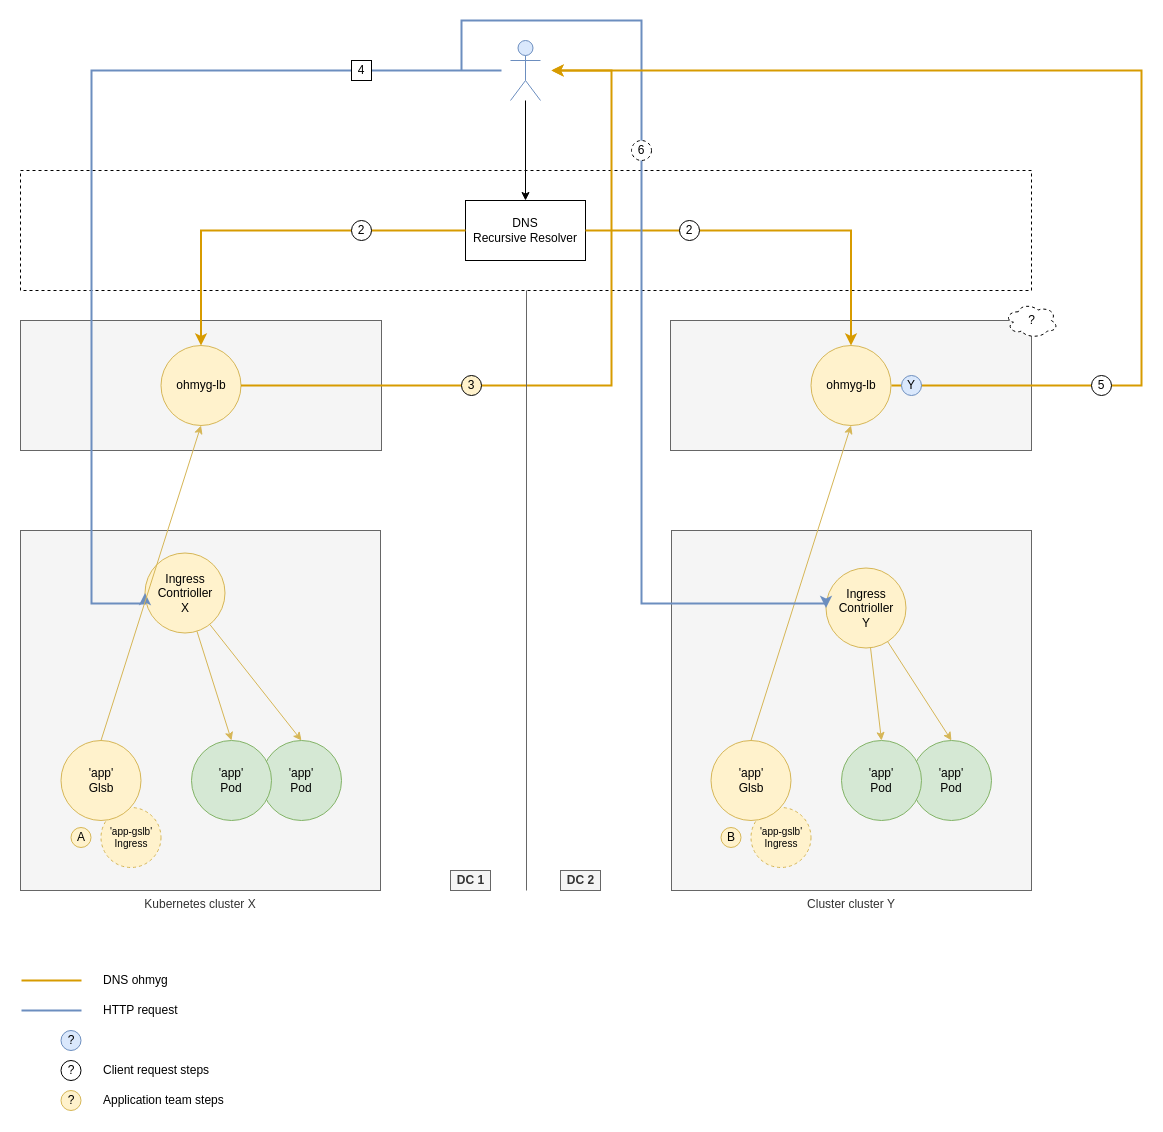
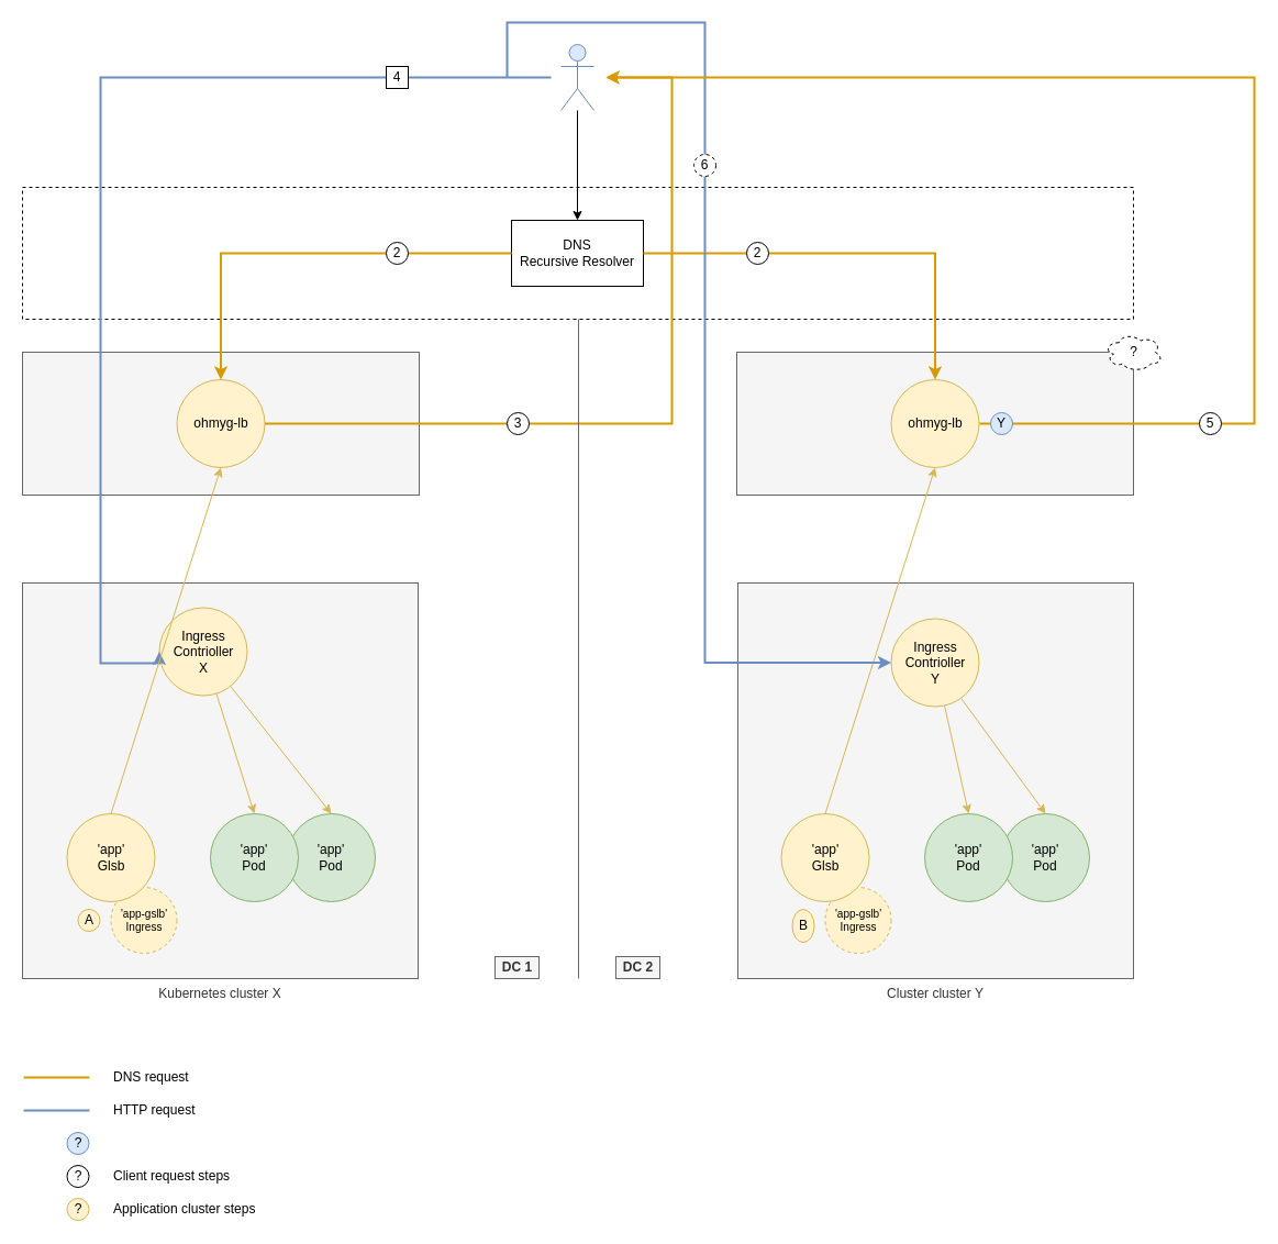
- <mxCell id="25" value="3" style="ellipse;whiteSpace=wrap;html=1;aspect=fixed;fillColor=#fff2cc;" parent="1" vertex="1"><mxGeometry x="461" y="375" width="20" height="20" as="geometry" /></mxCell>
+ <mxCell id="25" value="3" style="ellipse;whiteSpace=wrap;html=1;aspect=fixed;fillColor=#FFFFFF;" parent="1" vertex="1"><mxGeometry x="461" y="375" width="20" height="20" as="geometry" /></mxCell>
- <mxCell id="33" value="Ingress Contrioller&lt;br&gt;Y" style="ellipse;whiteSpace=wrap;html=1;aspect=fixed;fillColor=#fff2cc;strokeColor=#d6b656;" parent="1" vertex="1"><mxGeometry x="825.5" y="567.5" width="80" height="80" as="geometry" /></mxCell>
+ <mxCell id="33" value="Ingress Contrioller&lt;br&gt;Y" style="ellipse;whiteSpace=wrap;html=1;aspect=fixed;fillColor=#fff2cc;strokeColor=#d6b656;" parent="1" vertex="1"><mxGeometry x="810.5" y="562.5" width="80" height="80" as="geometry" /></mxCell>
- <mxCell id="38" value="B" style="ellipse;whiteSpace=wrap;html=1;aspect=fixed;fillColor=#fff2cc;strokeColor=#d6b656;" parent="1" vertex="1"><mxGeometry x="720.5" y="827" width="20" height="20" as="geometry" /></mxCell>
+ <mxCell id="38" value="B" style="ellipse;whiteSpace=wrap;html=1;aspect=fixed;fillColor=#fff2cc;strokeColor=#d6b656;" parent="1" vertex="1"><mxGeometry x="720.5" y="827" width="20" height="30" as="geometry" /></mxCell>
- <mxCell id="53" value="DNS ohmyg" style="text;html=1;strokeColor=none;fillColor=none;align=left;verticalAlign=middle;whiteSpace=wrap;rounded=0;" vertex="1" parent="51"><mxGeometry x="80" width="121" height="20" as="geometry" /></mxCell>
+ <mxCell id="53" value="DNS request" style="text;html=1;strokeColor=none;fillColor=none;align=left;verticalAlign=middle;whiteSpace=wrap;rounded=0;" vertex="1" parent="51"><mxGeometry x="80" width="121" height="20" as="geometry" /></mxCell>
- <mxCell id="61" value="Application team steps" style="text;html=1;strokeColor=none;fillColor=none;align=left;verticalAlign=middle;whiteSpace=wrap;rounded=0;" vertex="1" parent="59"><mxGeometry x="40.5" width="200" height="20" as="geometry" /></mxCell>
+ <mxCell id="61" value="Application cluster steps" style="text;html=1;strokeColor=none;fillColor=none;align=left;verticalAlign=middle;whiteSpace=wrap;rounded=0;" vertex="1" parent="59"><mxGeometry x="40.5" width="200" height="20" as="geometry" /></mxCell>
